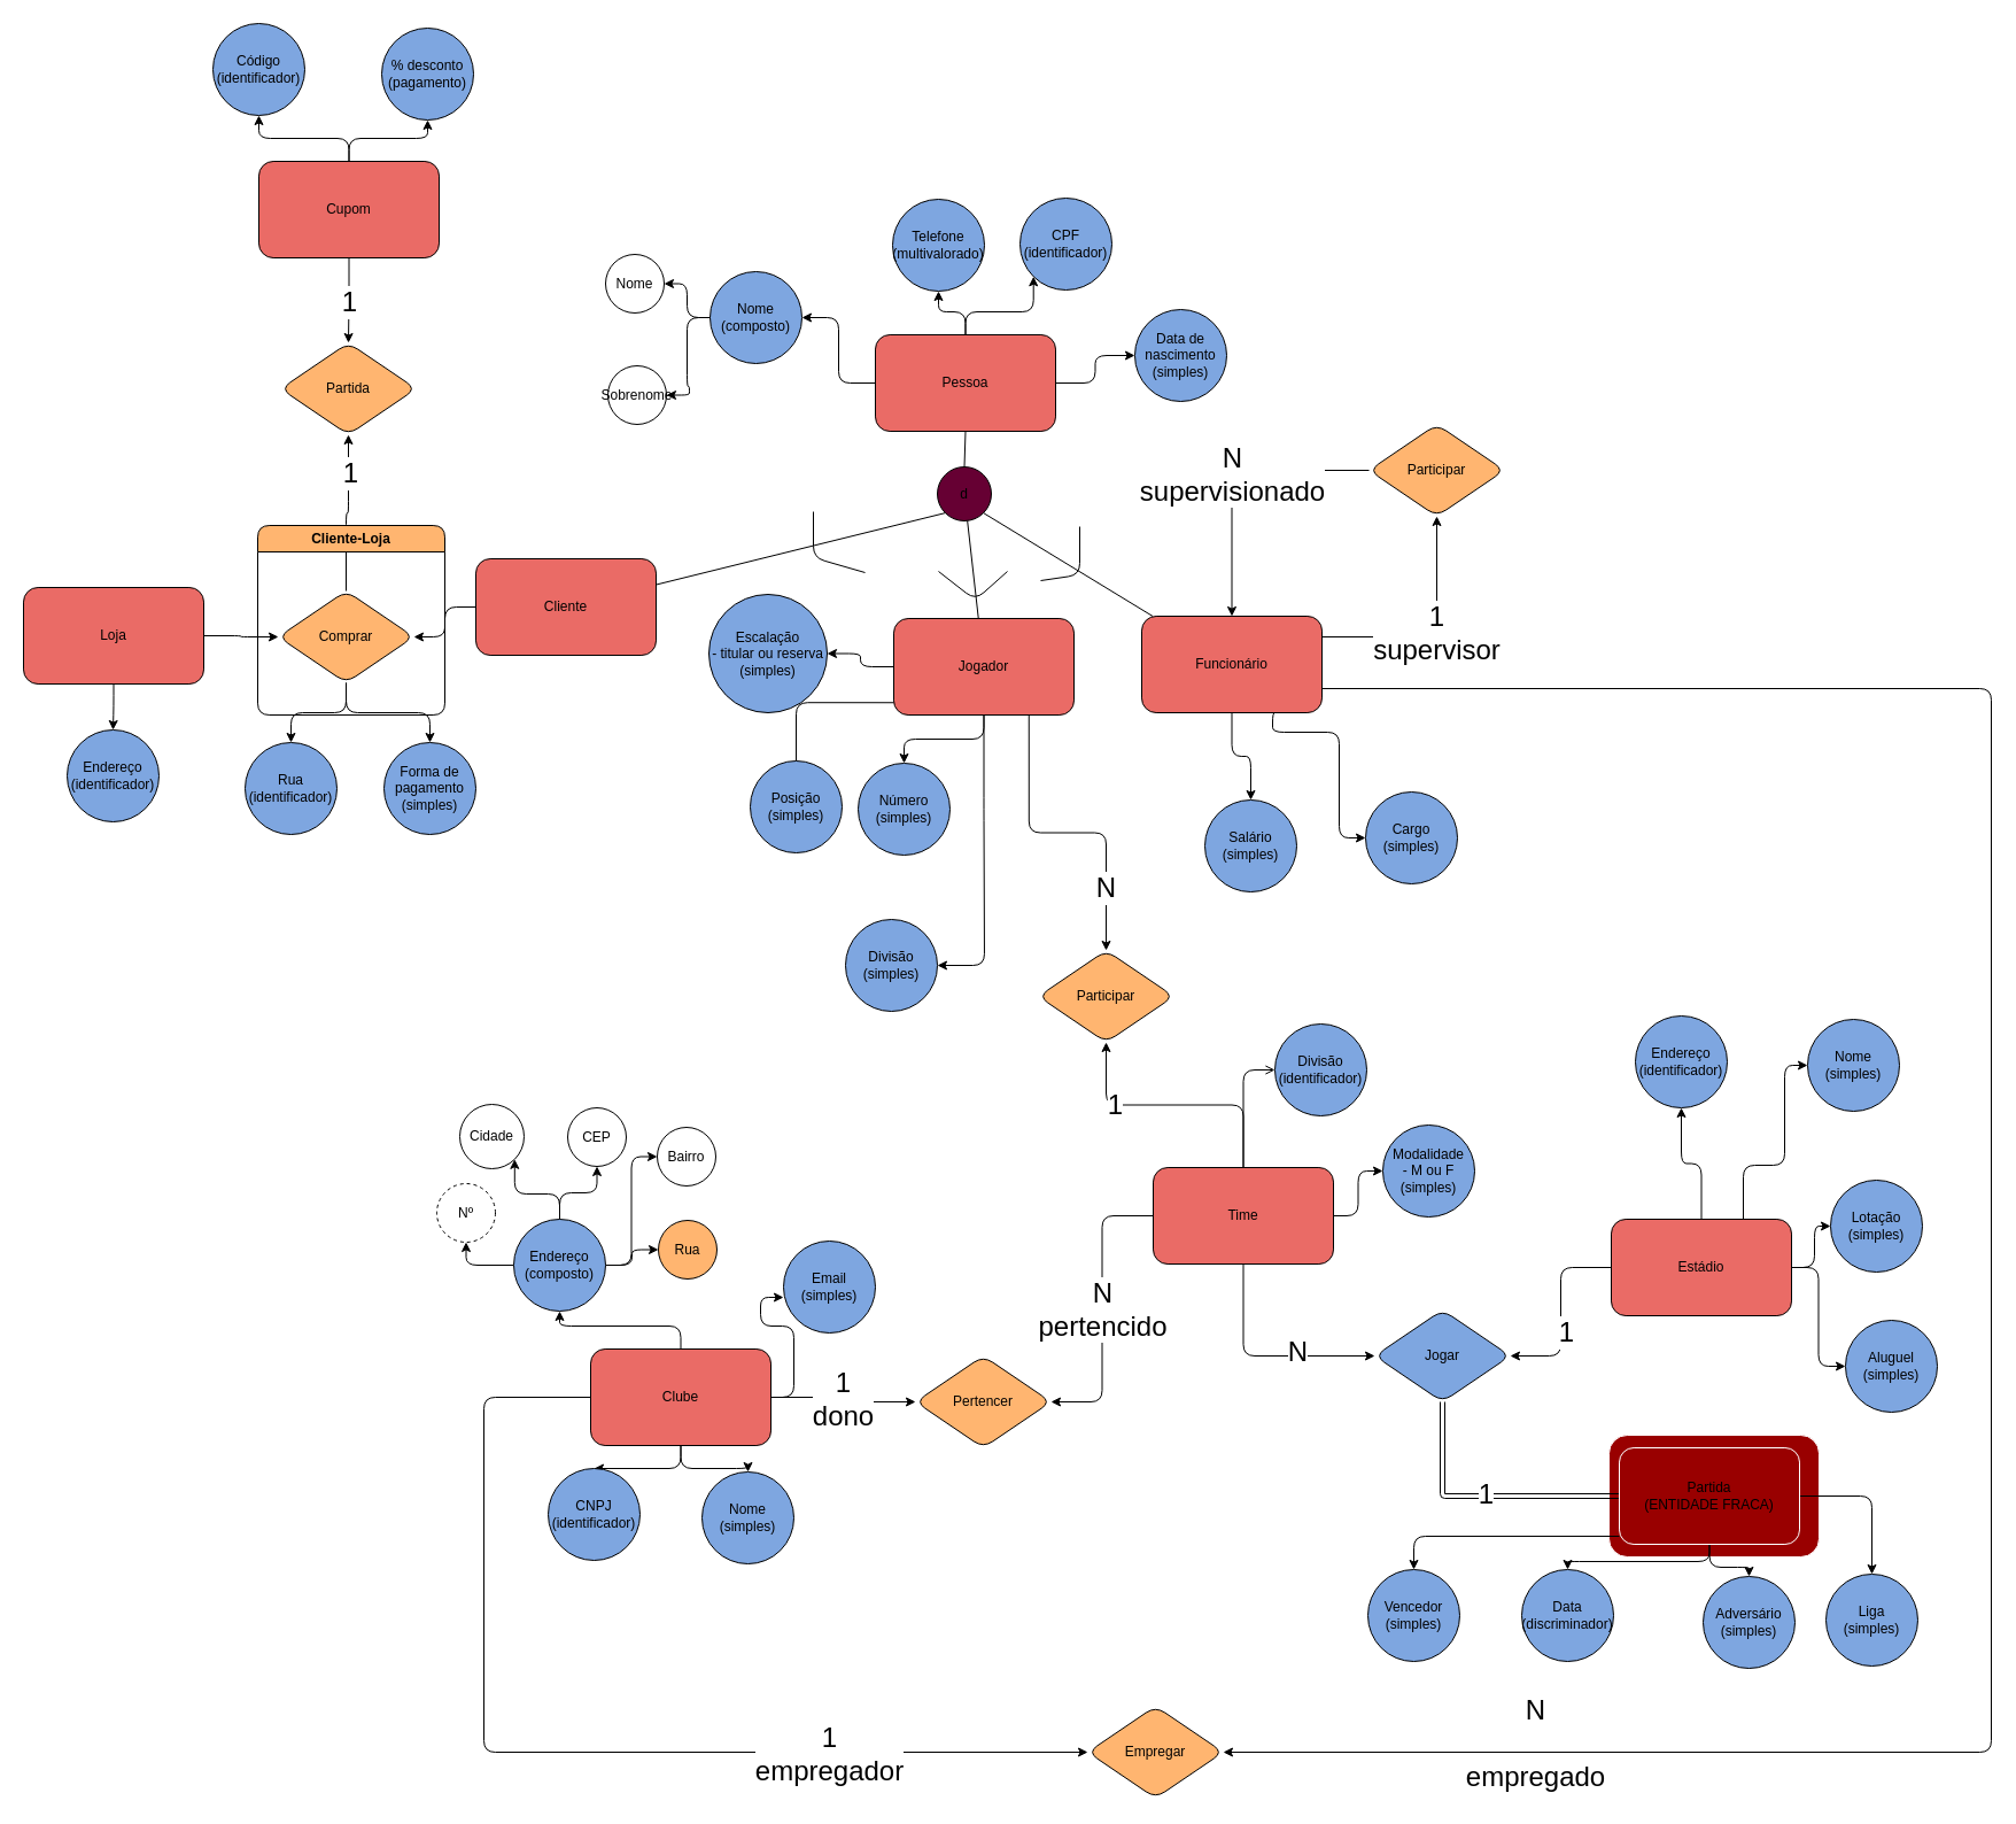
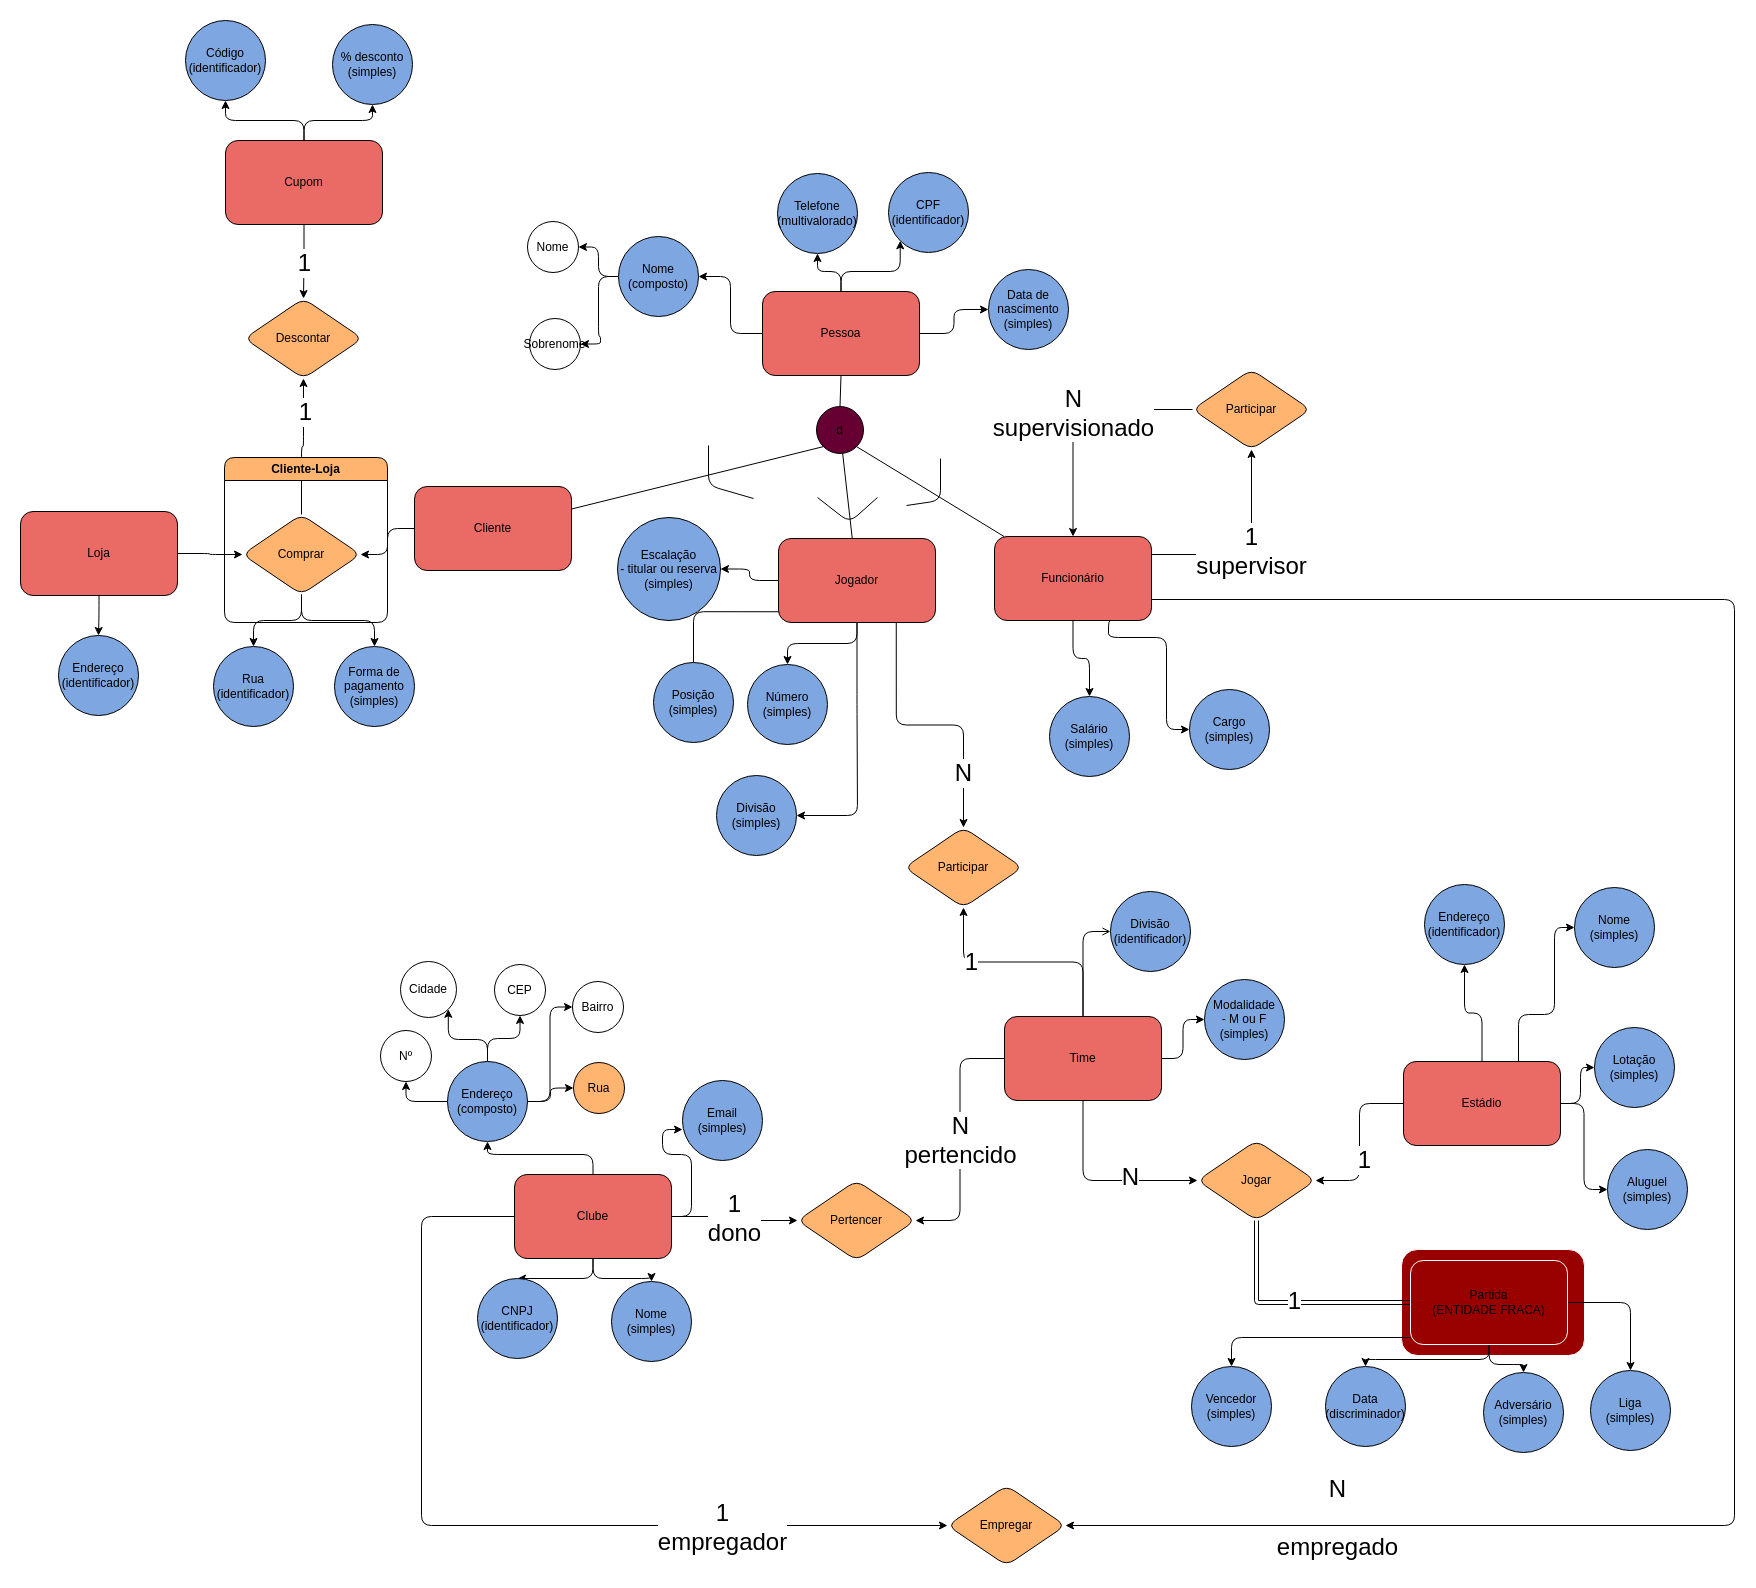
- <mxCell id="73" value="% desconto&lt;br&gt;(pagamento)" style="ellipse;whiteSpace=wrap;html=1;aspect=fixed;fillColor=#7EA6E0;rounded=1;" vertex="1" parent="1"><mxGeometry x="332" y="24" width="80" height="80" as="geometry" /></mxCell>
+ <mxCell id="73" value="% desconto&lt;br&gt;(simples)" style="ellipse;whiteSpace=wrap;html=1;aspect=fixed;fillColor=#7EA6E0;rounded=1;" vertex="1" parent="1"><mxGeometry x="332" y="24" width="80" height="80" as="geometry" /></mxCell>
- <mxCell id="92" value="Partida" style="rhombus;whiteSpace=wrap;html=1;fillColor=#FFB570;rounded=1;" vertex="1" parent="1"><mxGeometry x="244" y="298" width="118" height="80" as="geometry" /></mxCell>
+ <mxCell id="92" value="Descontar" style="rhombus;whiteSpace=wrap;html=1;fillColor=#FFB570;rounded=1;" vertex="1" parent="1"><mxGeometry x="244" y="298" width="118" height="80" as="geometry" /></mxCell>
- <mxCell id="82" value="Divisão&lt;br&gt;(simples)" style="ellipse;whiteSpace=wrap;html=1;aspect=fixed;fillColor=#7EA6E0;rounded=1;" vertex="1" parent="1"><mxGeometry x="736" y="800" width="80" height="80" as="geometry" /></mxCell>
+ <mxCell id="82" value="Divisão&lt;br&gt;(simples)" style="ellipse;whiteSpace=wrap;html=1;aspect=fixed;fillColor=#7EA6E0;rounded=1;" vertex="1" parent="1"><mxGeometry x="716" y="775" width="80" height="80" as="geometry" /></mxCell>
- <mxCell id="24" value="Nº" style="ellipse;whiteSpace=wrap;html=1;aspect=fixed;rounded=1;dashed=1;" vertex="1" parent="1"><mxGeometry x="380" y="1030" width="51" height="51" as="geometry" /></mxCell>
+ <mxCell id="24" value="Nº" style="ellipse;whiteSpace=wrap;html=1;aspect=fixed;rounded=1;" vertex="1" parent="1"><mxGeometry x="380" y="1030" width="51" height="51" as="geometry" /></mxCell>
- <mxCell id="113" value="Jogar" style="rhombus;whiteSpace=wrap;html=1;fillColor=#7ea6e0;rounded=1;" vertex="1" parent="1"><mxGeometry x="1197" y="1140" width="118" height="80" as="geometry" /></mxCell>
+ <mxCell id="113" value="Jogar" style="rhombus;whiteSpace=wrap;html=1;fillColor=#FFB570;rounded=1;" vertex="1" parent="1"><mxGeometry x="1197" y="1140" width="118" height="80" as="geometry" /></mxCell>
